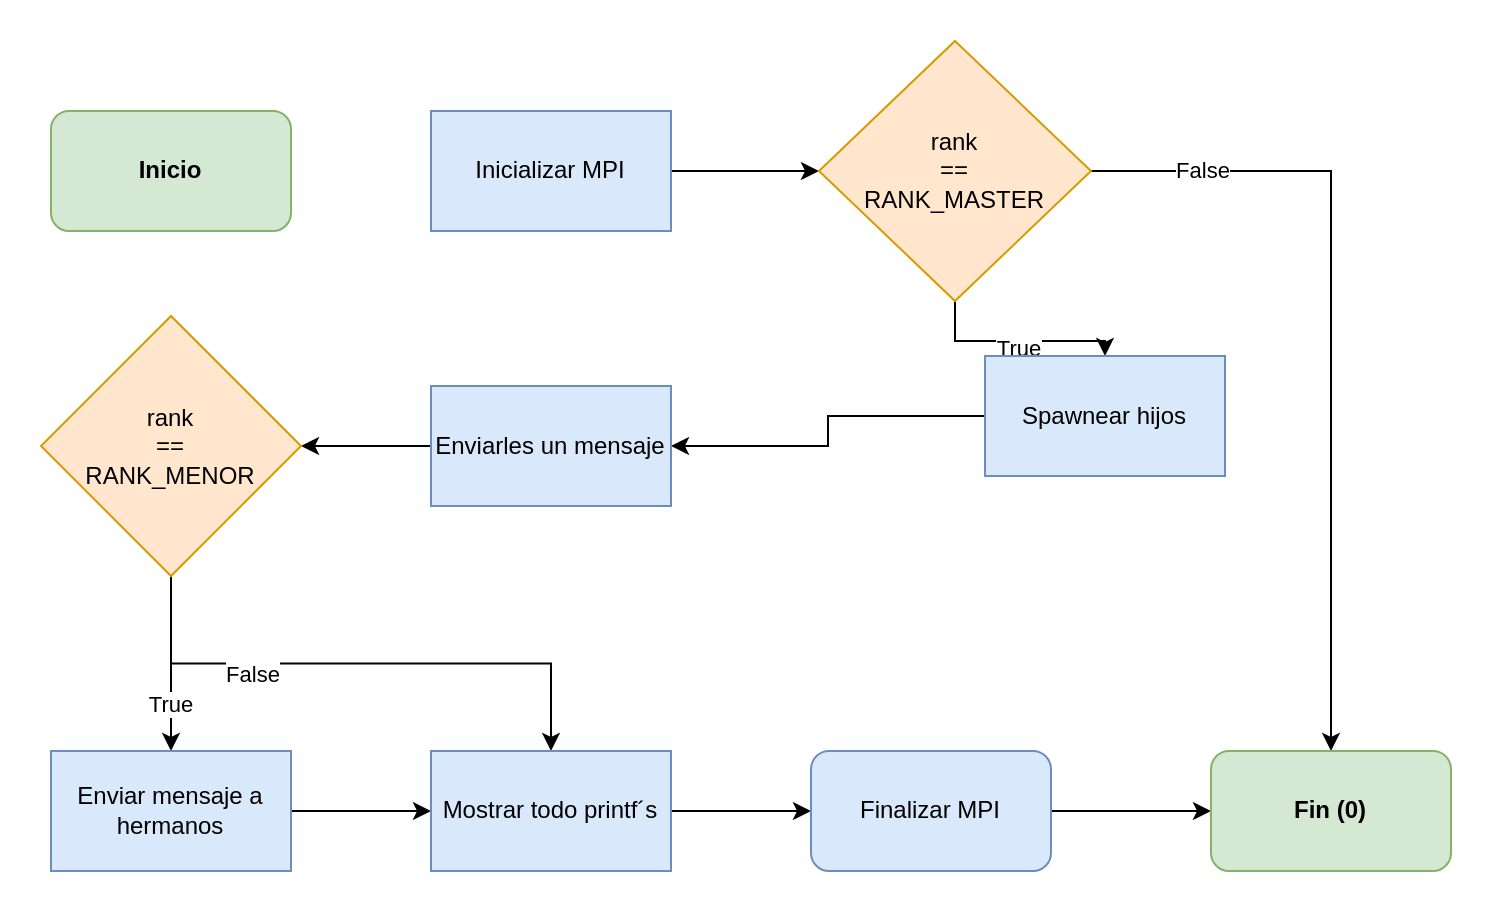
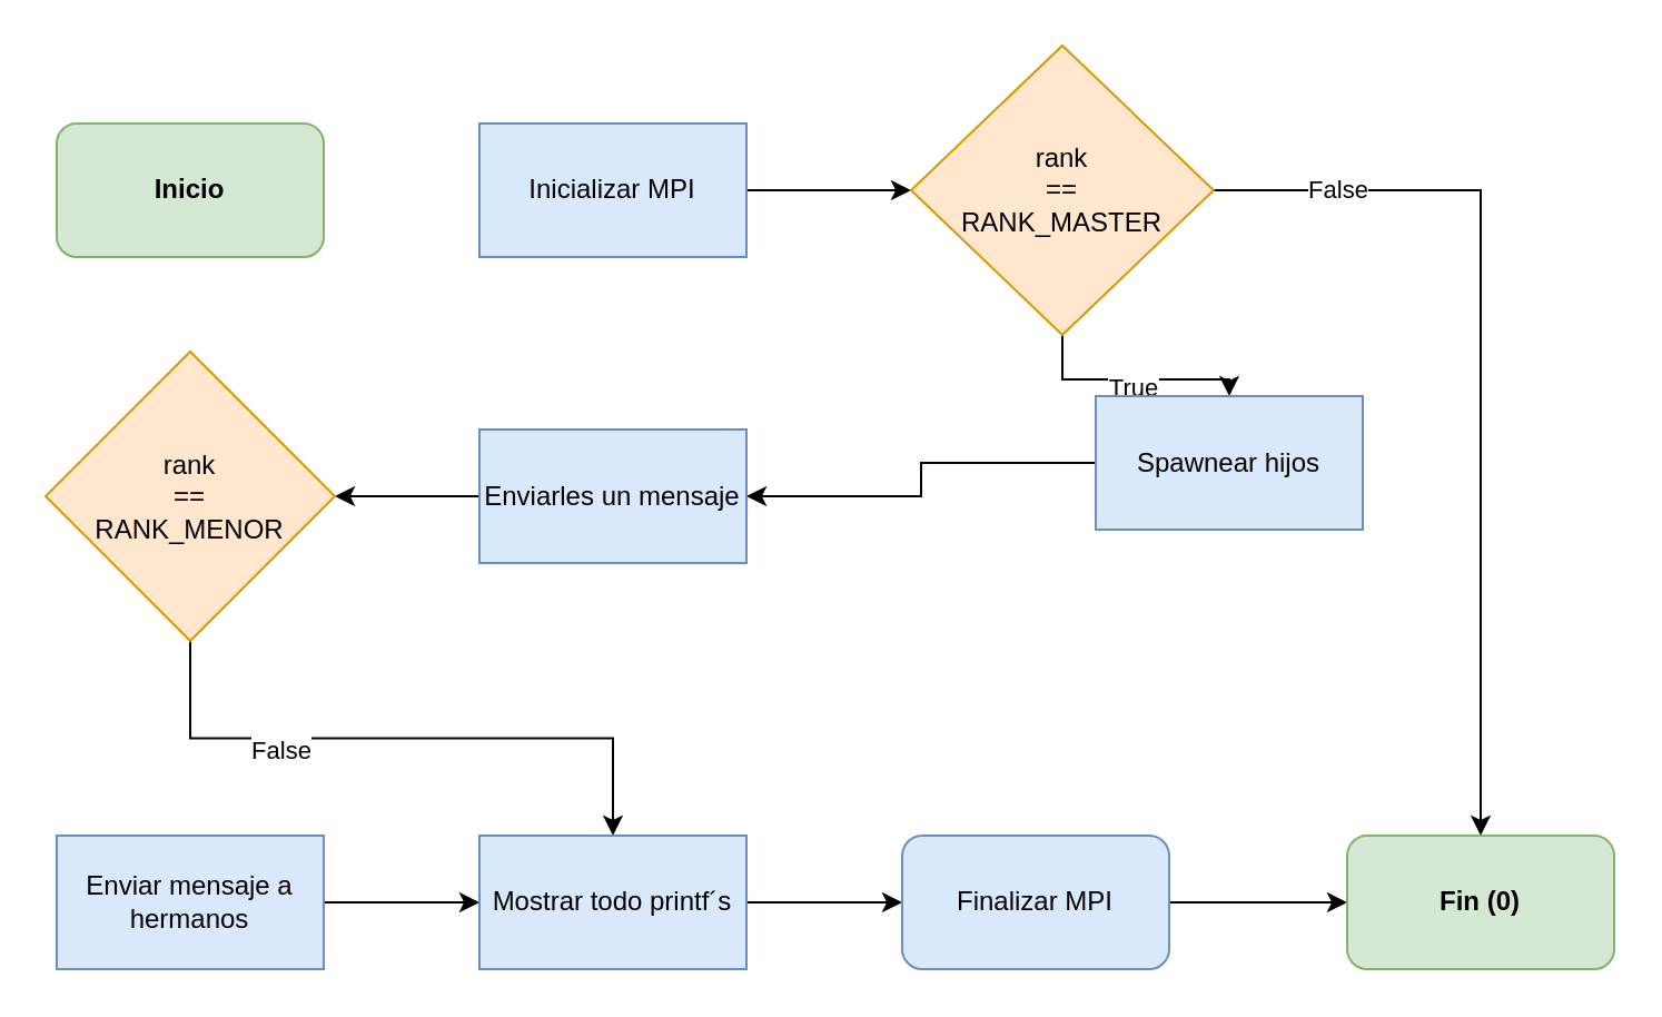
- <mxCell id="14" value="" style="edgeStyle=orthogonalEdgeStyle;rounded=0;orthogonalLoop=1;jettySize=auto;html=1;" edge="1" parent="1" source="18" target="20"><mxGeometry relative="1" as="geometry" /></mxCell>
- <mxCell id="15" value="True" style="edgeLabel;html=1;align=center;verticalAlign=middle;resizable=0;points=[];" vertex="1" connectable="0" parent="14"><mxGeometry x="0.474" y="-1" relative="1" as="geometry"><mxPoint as="offset" /></mxGeometry></mxCell>
